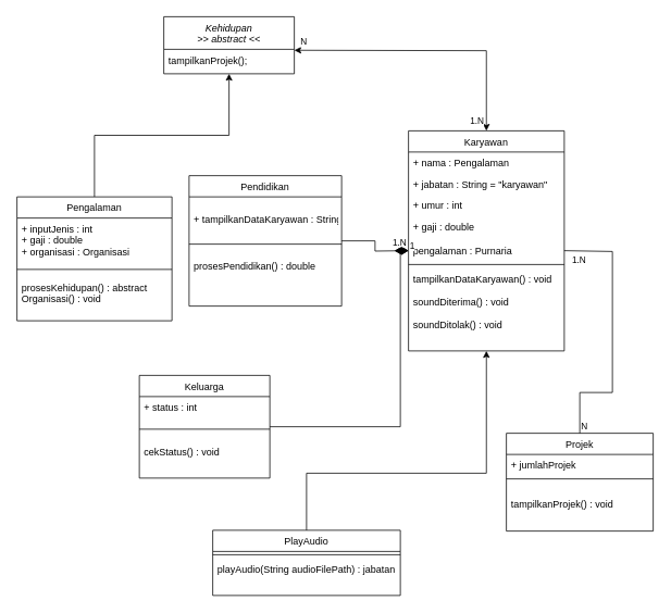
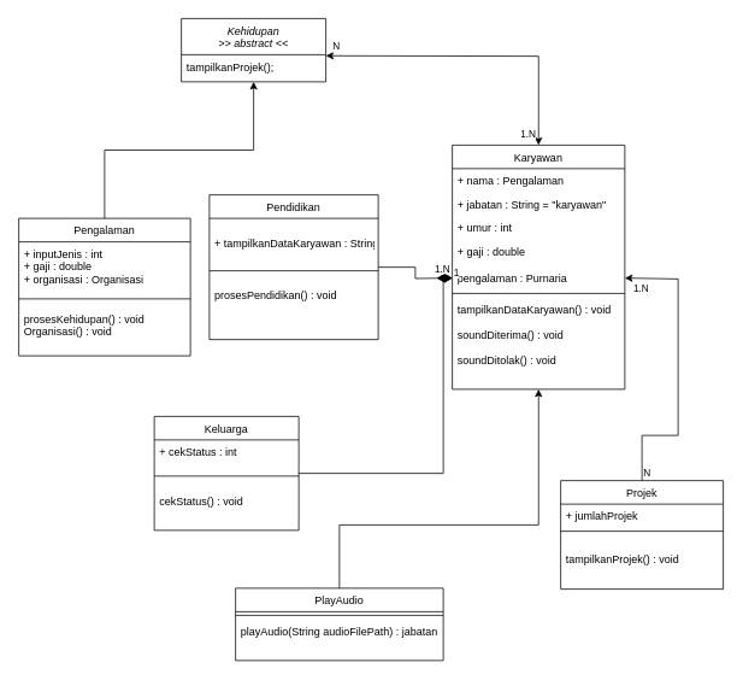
- <mxCell id="36" value="" style="endArrow=none;html=1;edgeStyle=orthogonalEdgeStyle;rounded=0;entryX=1;entryY=0.5;entryDx=0;entryDy=0;exitX=0.5;exitY=0;exitDx=0;exitDy=0;endFill=1;" parent="1" source="4" target="19" edge="1"><mxGeometry relative="1" as="geometry"><mxPoint x="460" y="311" as="sourcePoint" /><mxPoint x="540" y="341" as="targetPoint" /><Array as="points"><mxPoint x="710" y="481" /><mxPoint x="750" y="481" /><mxPoint x="750" y="308" /></Array></mxGeometry></mxCell>
+ <mxCell id="36" value="" style="endArrow=classic;html=1;edgeStyle=orthogonalEdgeStyle;rounded=0;entryX=1;entryY=0.5;entryDx=0;entryDy=0;exitX=0.5;exitY=0;exitDx=0;exitDy=0;endFill=1;" parent="1" source="4" target="19" edge="1"><mxGeometry relative="1" as="geometry"><mxPoint x="460" y="311" as="sourcePoint" /><mxPoint x="540" y="341" as="targetPoint" /><Array as="points"><mxPoint x="710" y="481" /><mxPoint x="750" y="481" /><mxPoint x="750" y="308" /></Array></mxGeometry></mxCell>
- <mxCell id="25" value="prosesPendidikan() : double" style="text;align=left;verticalAlign=top;spacingLeft=4;spacingRight=4;overflow=hidden;rotatable=0;points=[[0,0.5],[1,0.5]];portConstraint=eastwest;fontStyle=0" parent="22" vertex="1"><mxGeometry y="98" width="187" height="62" as="geometry" /></mxCell>
+ <mxCell id="25" value="prosesPendidikan() : void" style="text;align=left;verticalAlign=top;spacingLeft=4;spacingRight=4;overflow=hidden;rotatable=0;points=[[0,0.5],[1,0.5]];portConstraint=eastwest;fontStyle=0" parent="22" vertex="1"><mxGeometry y="98" width="187" height="62" as="geometry" /></mxCell>
- <mxCell id="12" value="prosesKehidupan() : abstract&#10;Organisasi() : void" style="text;align=left;verticalAlign=top;spacingLeft=4;spacingRight=4;overflow=hidden;rotatable=0;points=[[0,0.5],[1,0.5]];portConstraint=eastwest;" parent="9" vertex="1"><mxGeometry y="98" width="190" height="52" as="geometry" /></mxCell>
+ <mxCell id="12" value="prosesKehidupan() : void&#10;Organisasi() : void" style="text;align=left;verticalAlign=top;spacingLeft=4;spacingRight=4;overflow=hidden;rotatable=0;points=[[0,0.5],[1,0.5]];portConstraint=eastwest;" parent="9" vertex="1"><mxGeometry y="98" width="190" height="52" as="geometry" /></mxCell>
- <mxCell id="30" value="+ status : int" style="text;align=left;verticalAlign=top;spacingLeft=4;spacingRight=4;overflow=hidden;rotatable=0;points=[[0,0.5],[1,0.5]];portConstraint=eastwest;" parent="29" vertex="1"><mxGeometry y="26" width="160" height="26" as="geometry" /></mxCell>
+ <mxCell id="30" value="+ cekStatus : int" style="text;align=left;verticalAlign=top;spacingLeft=4;spacingRight=4;overflow=hidden;rotatable=0;points=[[0,0.5],[1,0.5]];portConstraint=eastwest;" parent="29" vertex="1"><mxGeometry y="26" width="160" height="26" as="geometry" /></mxCell>
